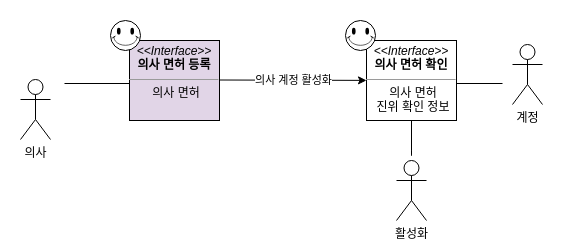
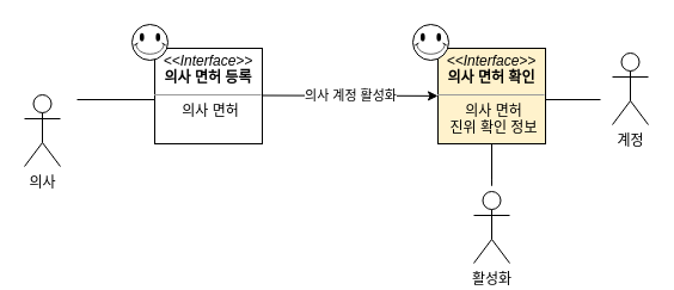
- <mxCell id="5" value="&lt;p style=&quot;margin: 0px ; margin-top: 4px ; text-align: center&quot;&gt;&lt;i&gt;&amp;lt;&amp;lt;Interface&amp;gt;&amp;gt;&lt;/i&gt;&lt;br&gt;&lt;b&gt;의사 면허 등록&lt;/b&gt;&lt;/p&gt;&lt;hr size=&quot;1&quot;&gt;&lt;p style=&quot;text-align: center ; margin: 0px 0px 0px 4px&quot;&gt;의사 면허&lt;/p&gt;" style="verticalAlign=top;align=left;overflow=fill;fontSize=12;fontFamily=Helvetica;html=1;fillColor=#e1d5e7;" vertex="1" parent="1"><mxGeometry x="129" y="40" width="90" height="80" as="geometry" /></mxCell>
+ <mxCell id="5" value="&lt;p style=&quot;margin: 0px ; margin-top: 4px ; text-align: center&quot;&gt;&lt;i&gt;&amp;lt;&amp;lt;Interface&amp;gt;&amp;gt;&lt;/i&gt;&lt;br&gt;&lt;b&gt;의사 면허 등록&lt;/b&gt;&lt;/p&gt;&lt;hr size=&quot;1&quot;&gt;&lt;p style=&quot;text-align: center ; margin: 0px 0px 0px 4px&quot;&gt;의사 면허&lt;/p&gt;" style="verticalAlign=top;align=left;overflow=fill;fontSize=12;fontFamily=Helvetica;html=1;" vertex="1" parent="1"><mxGeometry x="129" y="40" width="90" height="80" as="geometry" /></mxCell>
- <mxCell id="6" value="&lt;p style=&quot;margin: 4px 0px 0px&quot;&gt;&lt;i&gt;&amp;lt;&amp;lt;Interface&amp;gt;&amp;gt;&lt;/i&gt;&lt;br&gt;&lt;b&gt;의사 면허 확인&lt;/b&gt;&lt;/p&gt;&lt;hr size=&quot;1&quot;&gt;&lt;p style=&quot;margin: 0px ; margin-left: 4px&quot;&gt;의사 면허&lt;/p&gt;&lt;p style=&quot;margin: 0px ; margin-left: 4px&quot;&gt;진위 확인 정보&lt;/p&gt;" style="verticalAlign=top;align=center;overflow=fill;fontSize=12;fontFamily=Helvetica;html=1;" vertex="1" parent="1"><mxGeometry x="366" y="40" width="90" height="80" as="geometry" /></mxCell>
+ <mxCell id="6" value="&lt;p style=&quot;margin: 4px 0px 0px&quot;&gt;&lt;i&gt;&amp;lt;&amp;lt;Interface&amp;gt;&amp;gt;&lt;/i&gt;&lt;br&gt;&lt;b&gt;의사 면허 확인&lt;/b&gt;&lt;/p&gt;&lt;hr size=&quot;1&quot;&gt;&lt;p style=&quot;margin: 0px ; margin-left: 4px&quot;&gt;의사 면허&lt;/p&gt;&lt;p style=&quot;margin: 0px ; margin-left: 4px&quot;&gt;진위 확인 정보&lt;/p&gt;" style="verticalAlign=top;align=center;overflow=fill;fontSize=12;fontFamily=Helvetica;html=1;fillColor=#fff2cc;" vertex="1" parent="1"><mxGeometry x="366" y="40" width="90" height="80" as="geometry" /></mxCell>
